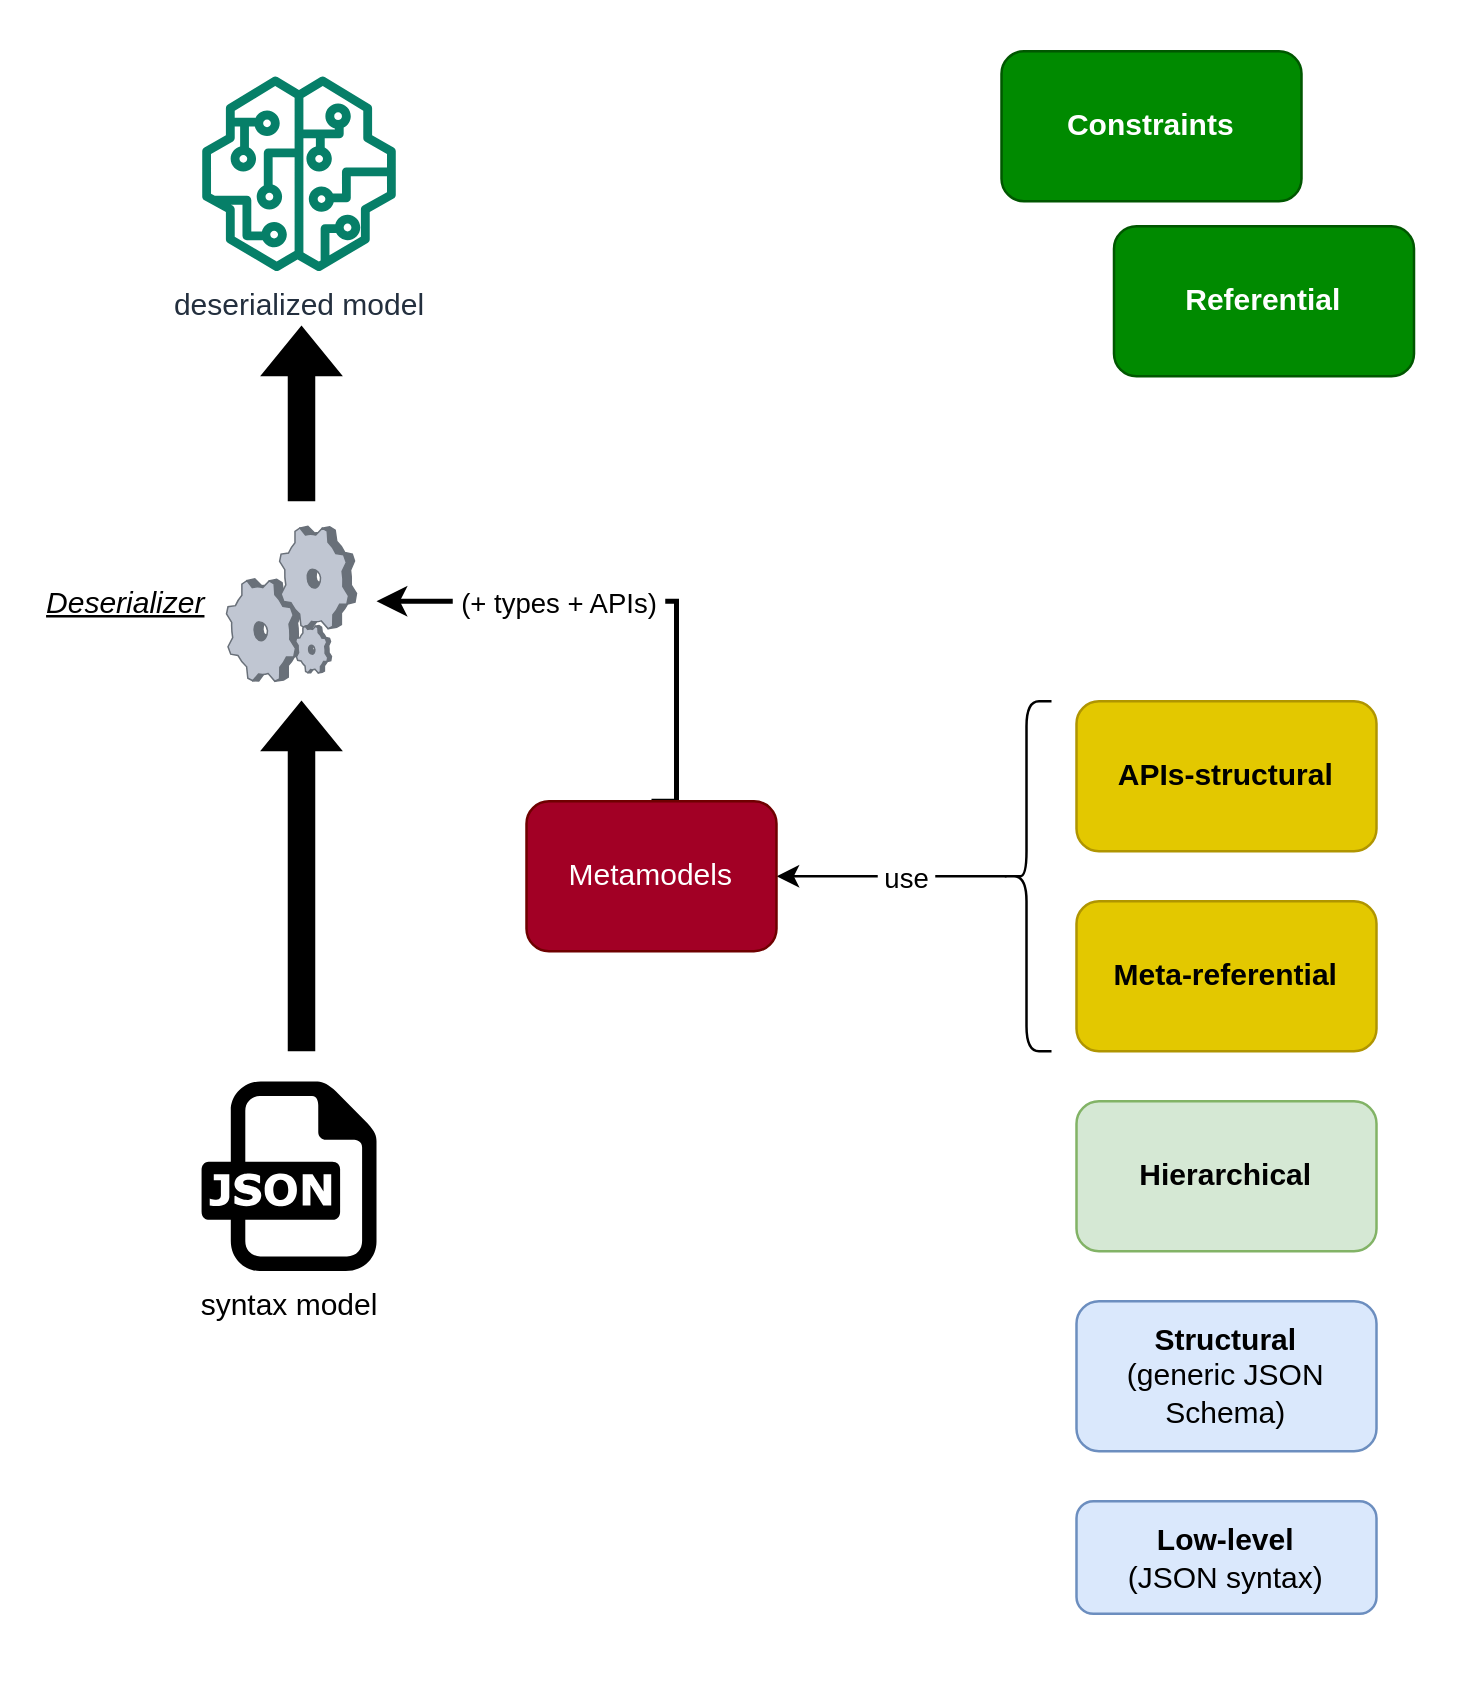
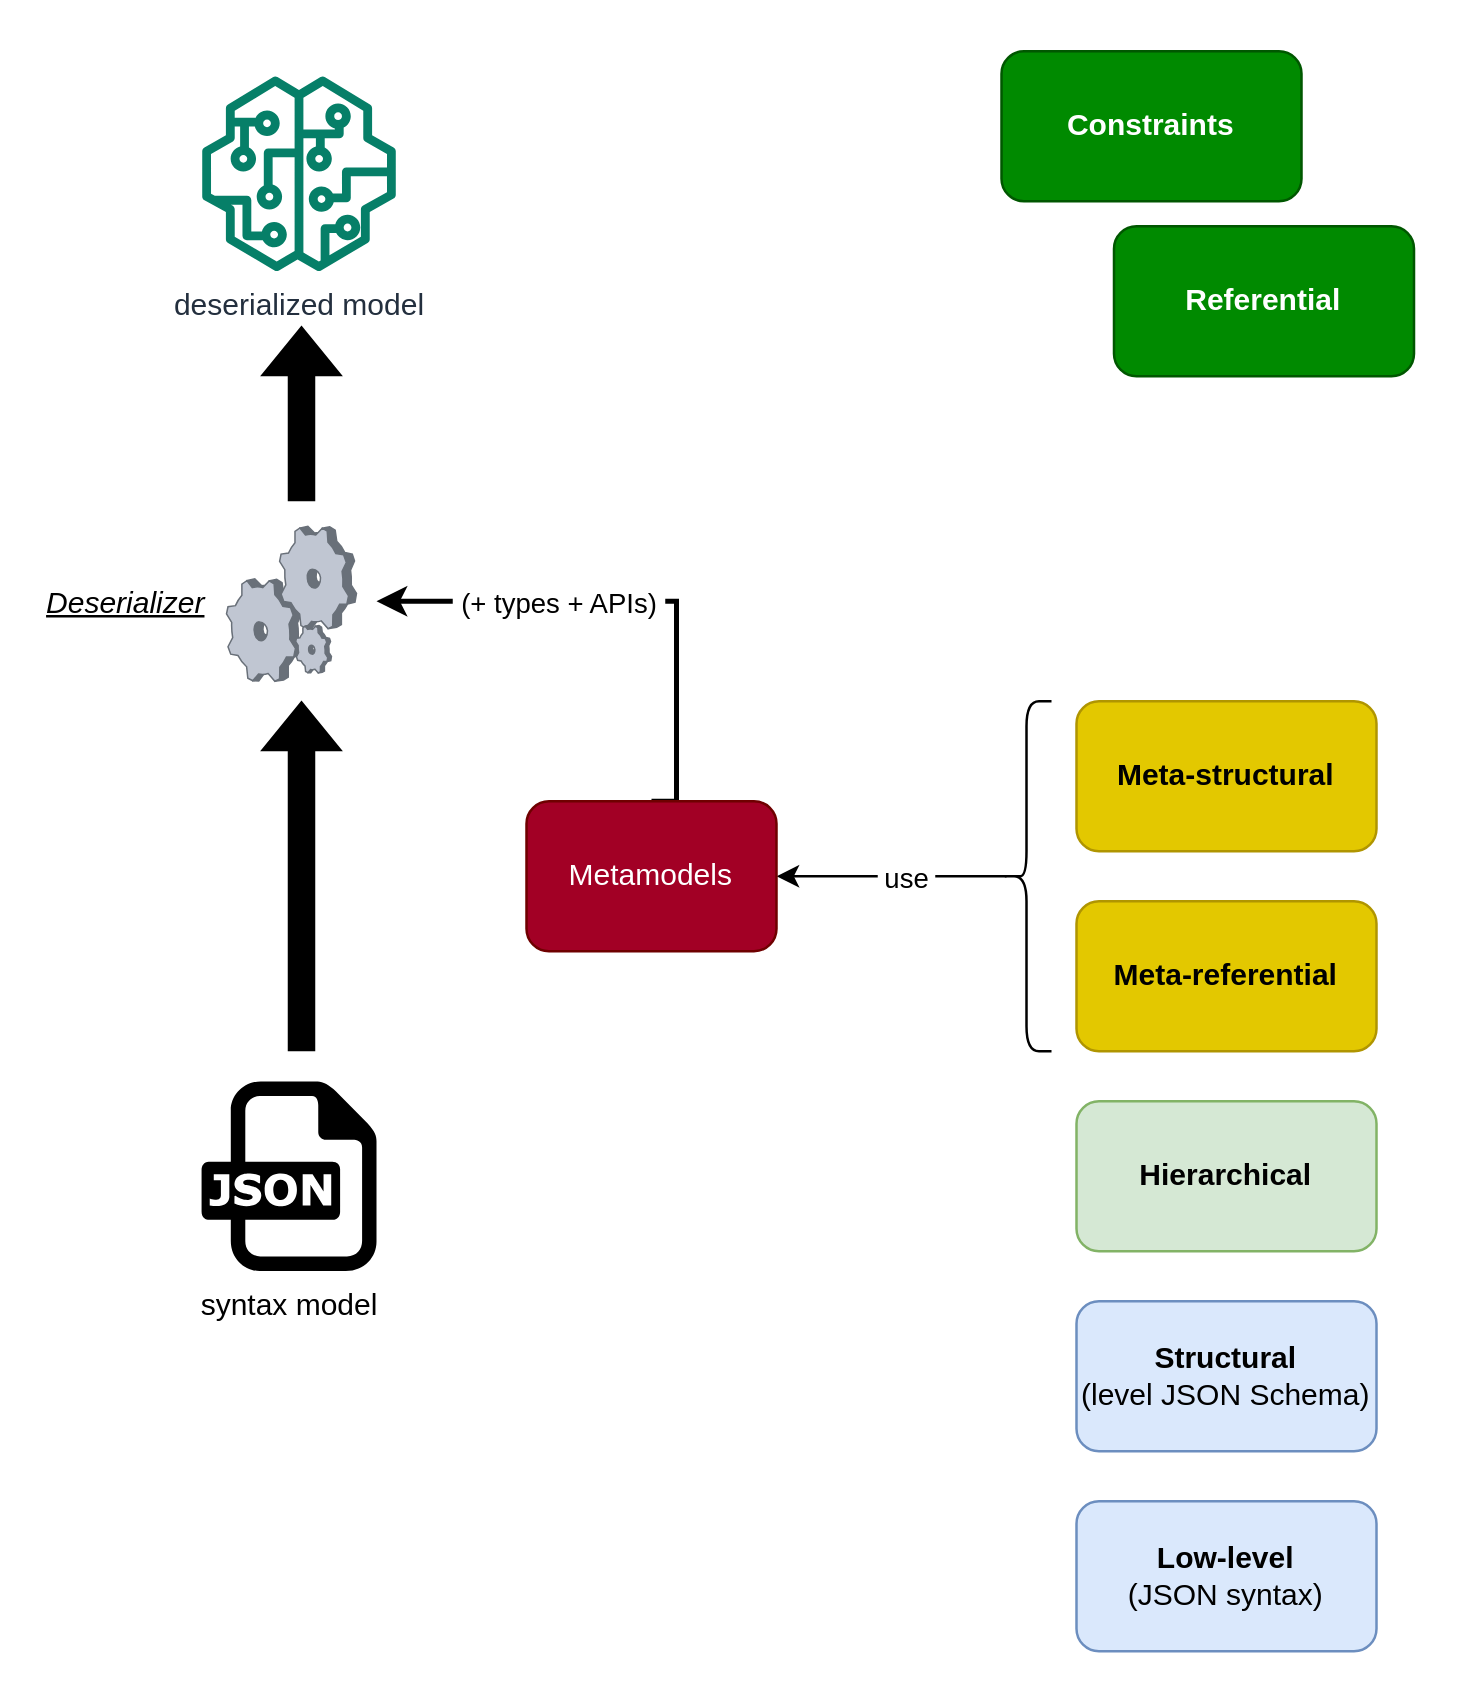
- <mxCell id="7" value="&lt;b&gt;APIs-structural&lt;/b&gt;" style="rounded=1;whiteSpace=wrap;html=1;fillColor=#e3c800;strokeColor=#B09500;fontColor=#000000;" vertex="1" parent="1"><mxGeometry x="430" y="280" width="120" height="60" as="geometry" /></mxCell>
+ <mxCell id="7" value="&lt;b&gt;Meta-structural&lt;/b&gt;" style="rounded=1;whiteSpace=wrap;html=1;fillColor=#e3c800;strokeColor=#B09500;fontColor=#000000;" vertex="1" parent="1"><mxGeometry x="430" y="280" width="120" height="60" as="geometry" /></mxCell>
- <mxCell id="3" value="&lt;b&gt;Structural&lt;/b&gt;&lt;br&gt;(generic JSON Schema)" style="rounded=1;whiteSpace=wrap;html=1;fillColor=#dae8fc;strokeColor=#6c8ebf;" vertex="1" parent="1"><mxGeometry x="430" y="520" width="120" height="60" as="geometry" /></mxCell>
+ <mxCell id="3" value="&lt;b&gt;Structural&lt;/b&gt;&lt;br&gt;(level JSON Schema)" style="rounded=1;whiteSpace=wrap;html=1;fillColor=#dae8fc;strokeColor=#6c8ebf;" vertex="1" parent="1"><mxGeometry x="430" y="520" width="120" height="60" as="geometry" /></mxCell>
- <mxCell id="2" value="&lt;b&gt;Low-level&lt;/b&gt;&lt;br&gt;(JSON syntax)" style="rounded=1;whiteSpace=wrap;html=1;fillColor=#dae8fc;strokeColor=#6c8ebf;" vertex="1" parent="1"><mxGeometry x="430" y="600" width="120" height="45" as="geometry" /></mxCell>
+ <mxCell id="2" value="&lt;b&gt;Low-level&lt;/b&gt;&lt;br&gt;(JSON syntax)" style="rounded=1;whiteSpace=wrap;html=1;fillColor=#dae8fc;strokeColor=#6c8ebf;" vertex="1" parent="1"><mxGeometry x="430" y="600" width="120" height="60" as="geometry" /></mxCell>
